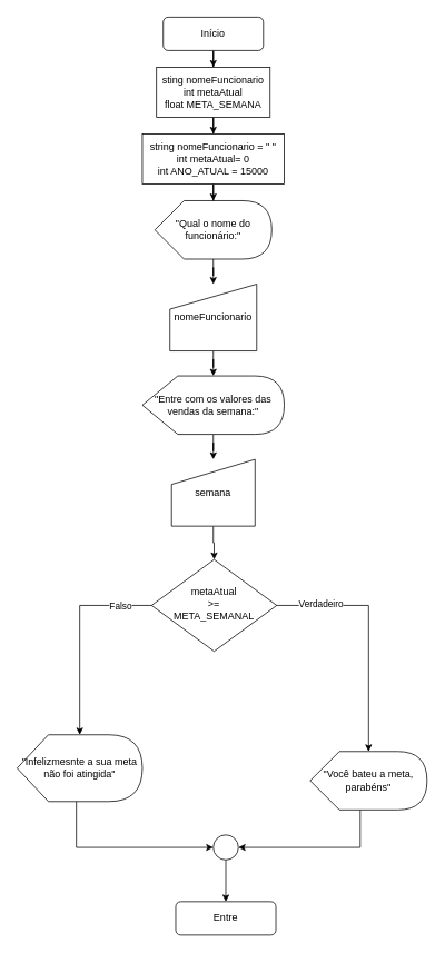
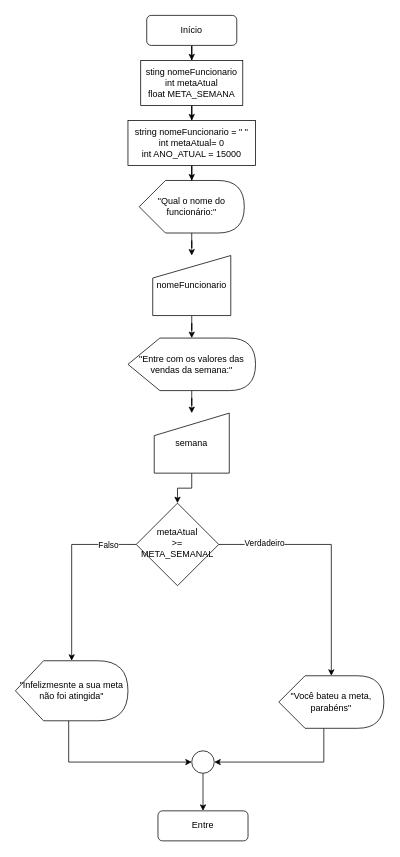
- <mxCell id="6" value="metaAtual&lt;div&gt;&amp;gt;=&lt;/div&gt;&lt;div&gt;META_SEMANAL&lt;/div&gt;" style="rhombus;whiteSpace=wrap;html=1;shadow=0;fontFamily=Helvetica;fontSize=12;align=center;strokeWidth=1;spacing=6;spacingTop=-4;" parent="1" vertex="1"><mxGeometry x="181" y="670" width="150" height="110" as="geometry" /></mxCell>
+ <mxCell id="6" value="metaAtual&lt;div&gt;&amp;gt;=&lt;/div&gt;&lt;div&gt;META_SEMANAL&lt;/div&gt;" style="rhombus;whiteSpace=wrap;html=1;shadow=0;fontFamily=Helvetica;fontSize=12;align=center;strokeWidth=1;spacing=6;spacingTop=-4;" parent="1" vertex="1"><mxGeometry x="181" y="670" width="110" height="110" as="geometry" /></mxCell>
